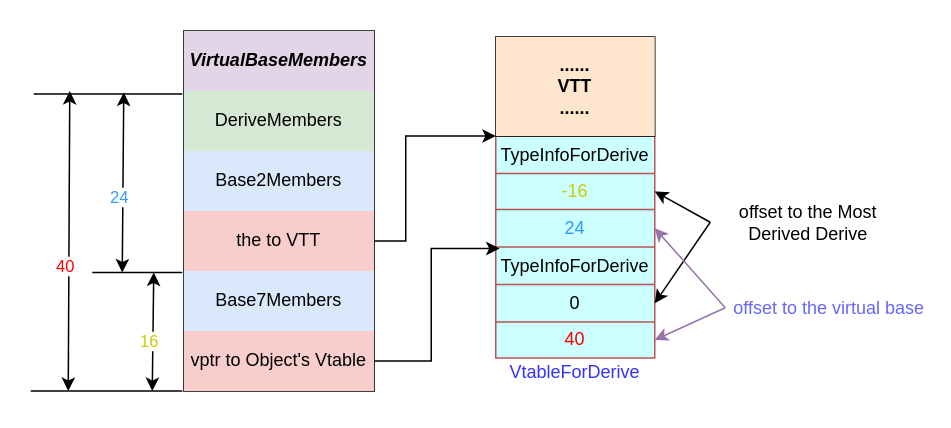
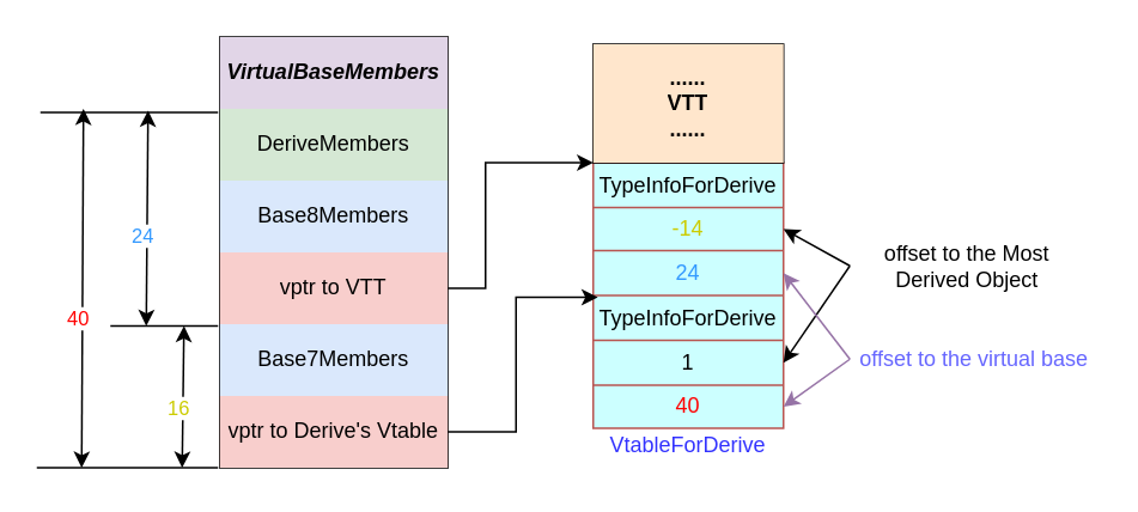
- <mxCell id="8" value="Base2Members" style="shape=partialRectangle;html=1;whiteSpace=wrap;connectable=0;strokeColor=#6c8ebf;overflow=hidden;fillColor=#dae8fc;top=0;left=0;bottom=0;right=0;pointerEvents=1;" parent="7" vertex="1"><mxGeometry width="127" height="40" as="geometry"><mxRectangle width="127" height="40" as="alternateBounds" /></mxGeometry></mxCell>
+ <mxCell id="8" value="Base8Members" style="shape=partialRectangle;html=1;whiteSpace=wrap;connectable=0;strokeColor=#6c8ebf;overflow=hidden;fillColor=#dae8fc;top=0;left=0;bottom=0;right=0;pointerEvents=1;" parent="7" vertex="1"><mxGeometry width="127" height="40" as="geometry"><mxRectangle width="127" height="40" as="alternateBounds" /></mxGeometry></mxCell>
- <mxCell id="19" value="&lt;font color=&quot;#cccc00&quot;&gt;-16&lt;/font&gt;" style="shape=partialRectangle;html=1;whiteSpace=wrap;connectable=0;strokeColor=inherit;overflow=hidden;fillColor=none;top=0;left=0;bottom=0;right=0;pointerEvents=1;" parent="18" vertex="1"><mxGeometry width="106" height="24" as="geometry"><mxRectangle width="106" height="24" as="alternateBounds" /></mxGeometry></mxCell>
+ <mxCell id="19" value="&lt;font color=&quot;#cccc00&quot;&gt;-14&lt;/font&gt;" style="shape=partialRectangle;html=1;whiteSpace=wrap;connectable=0;strokeColor=inherit;overflow=hidden;fillColor=none;top=0;left=0;bottom=0;right=0;pointerEvents=1;" parent="18" vertex="1"><mxGeometry width="106" height="24" as="geometry"><mxRectangle width="106" height="24" as="alternateBounds" /></mxGeometry></mxCell>
- <mxCell id="45" value="offset to the Most Derived Derive" style="text;html=1;strokeColor=none;fillColor=none;align=center;verticalAlign=middle;whiteSpace=wrap;rounded=0;" vertex="1" parent="1"><mxGeometry x="473" y="136" width="131" height="23" as="geometry" /></mxCell>
+ <mxCell id="45" value="offset to the Most Derived Object" style="text;html=1;strokeColor=none;fillColor=none;align=center;verticalAlign=middle;whiteSpace=wrap;rounded=0;" vertex="1" parent="1"><mxGeometry x="473" y="136" width="131" height="23" as="geometry" /></mxCell>
- <mxCell id="10" value="the to VTT" style="shape=partialRectangle;html=1;whiteSpace=wrap;connectable=0;strokeColor=#b85450;overflow=hidden;fillColor=#f8cecc;top=0;left=0;bottom=0;right=0;pointerEvents=1;" parent="9" vertex="1"><mxGeometry width="127" height="40" as="geometry"><mxRectangle width="127" height="40" as="alternateBounds" /></mxGeometry></mxCell>
+ <mxCell id="10" value="vptr to VTT" style="shape=partialRectangle;html=1;whiteSpace=wrap;connectable=0;strokeColor=#b85450;overflow=hidden;fillColor=#f8cecc;top=0;left=0;bottom=0;right=0;pointerEvents=1;" parent="9" vertex="1"><mxGeometry width="127" height="40" as="geometry"><mxRectangle width="127" height="40" as="alternateBounds" /></mxGeometry></mxCell>
- <mxCell id="25" value="0" style="shape=partialRectangle;html=1;whiteSpace=wrap;connectable=0;strokeColor=inherit;overflow=hidden;fillColor=none;top=0;left=0;bottom=0;right=0;pointerEvents=1;" parent="24" vertex="1"><mxGeometry width="106" height="25" as="geometry"><mxRectangle width="106" height="25" as="alternateBounds" /></mxGeometry></mxCell>
+ <mxCell id="25" value="1" style="shape=partialRectangle;html=1;whiteSpace=wrap;connectable=0;strokeColor=inherit;overflow=hidden;fillColor=none;top=0;left=0;bottom=0;right=0;pointerEvents=1;" parent="24" vertex="1"><mxGeometry width="106" height="25" as="geometry"><mxRectangle width="106" height="25" as="alternateBounds" /></mxGeometry></mxCell>
- <mxCell id="48" value="&lt;font color=&quot;#6666ff&quot;&gt;offset to the virtual base&lt;/font&gt;" style="text;html=1;strokeColor=none;fillColor=none;align=center;verticalAlign=middle;whiteSpace=wrap;rounded=0;" vertex="1" parent="1"><mxGeometry x="483" y="193" width="139" height="23" as="geometry" /></mxCell>
+ <mxCell id="48" value="&lt;font color=&quot;#6666ff&quot;&gt;offset to the virtual base&lt;/font&gt;" style="text;html=1;strokeColor=none;fillColor=none;align=center;verticalAlign=middle;whiteSpace=wrap;rounded=0;" vertex="1" parent="1"><mxGeometry x="473" y="188" width="139" height="23" as="geometry" /></mxCell>
- <mxCell id="14" value="vptr to Object's Vtable" style="shape=partialRectangle;html=1;whiteSpace=wrap;connectable=0;strokeColor=#b85450;overflow=hidden;fillColor=#f8cecc;top=0;left=0;bottom=0;right=0;pointerEvents=1;" parent="13" vertex="1"><mxGeometry width="127" height="40" as="geometry"><mxRectangle width="127" height="40" as="alternateBounds" /></mxGeometry></mxCell>
+ <mxCell id="14" value="vptr to Derive's Vtable" style="shape=partialRectangle;html=1;whiteSpace=wrap;connectable=0;strokeColor=#b85450;overflow=hidden;fillColor=#f8cecc;top=0;left=0;bottom=0;right=0;pointerEvents=1;" parent="13" vertex="1"><mxGeometry width="127" height="40" as="geometry"><mxRectangle width="127" height="40" as="alternateBounds" /></mxGeometry></mxCell>
